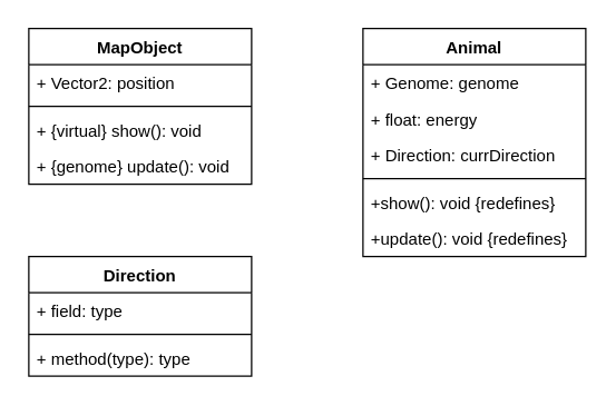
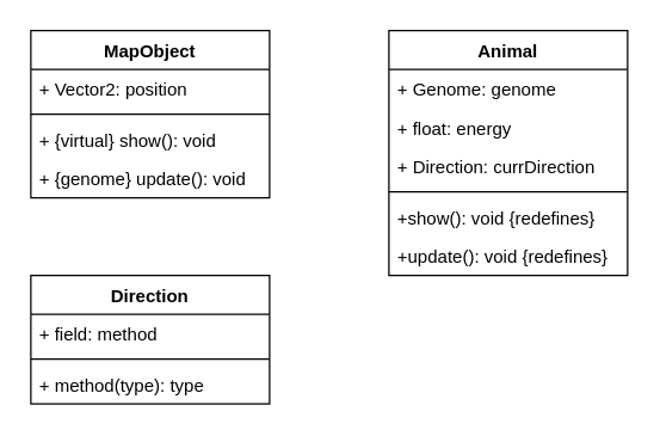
- <mxCell id="15" value="+ field: type" style="text;strokeColor=none;fillColor=none;align=left;verticalAlign=top;spacingLeft=4;spacingRight=4;overflow=hidden;rotatable=0;points=[[0,0.5],[1,0.5]];portConstraint=eastwest;" vertex="1" parent="14"><mxGeometry y="26" width="160" height="26" as="geometry" /></mxCell>
+ <mxCell id="15" value="+ field: method" style="text;strokeColor=none;fillColor=none;align=left;verticalAlign=top;spacingLeft=4;spacingRight=4;overflow=hidden;rotatable=0;points=[[0,0.5],[1,0.5]];portConstraint=eastwest;" vertex="1" parent="14"><mxGeometry y="26" width="160" height="26" as="geometry" /></mxCell>
